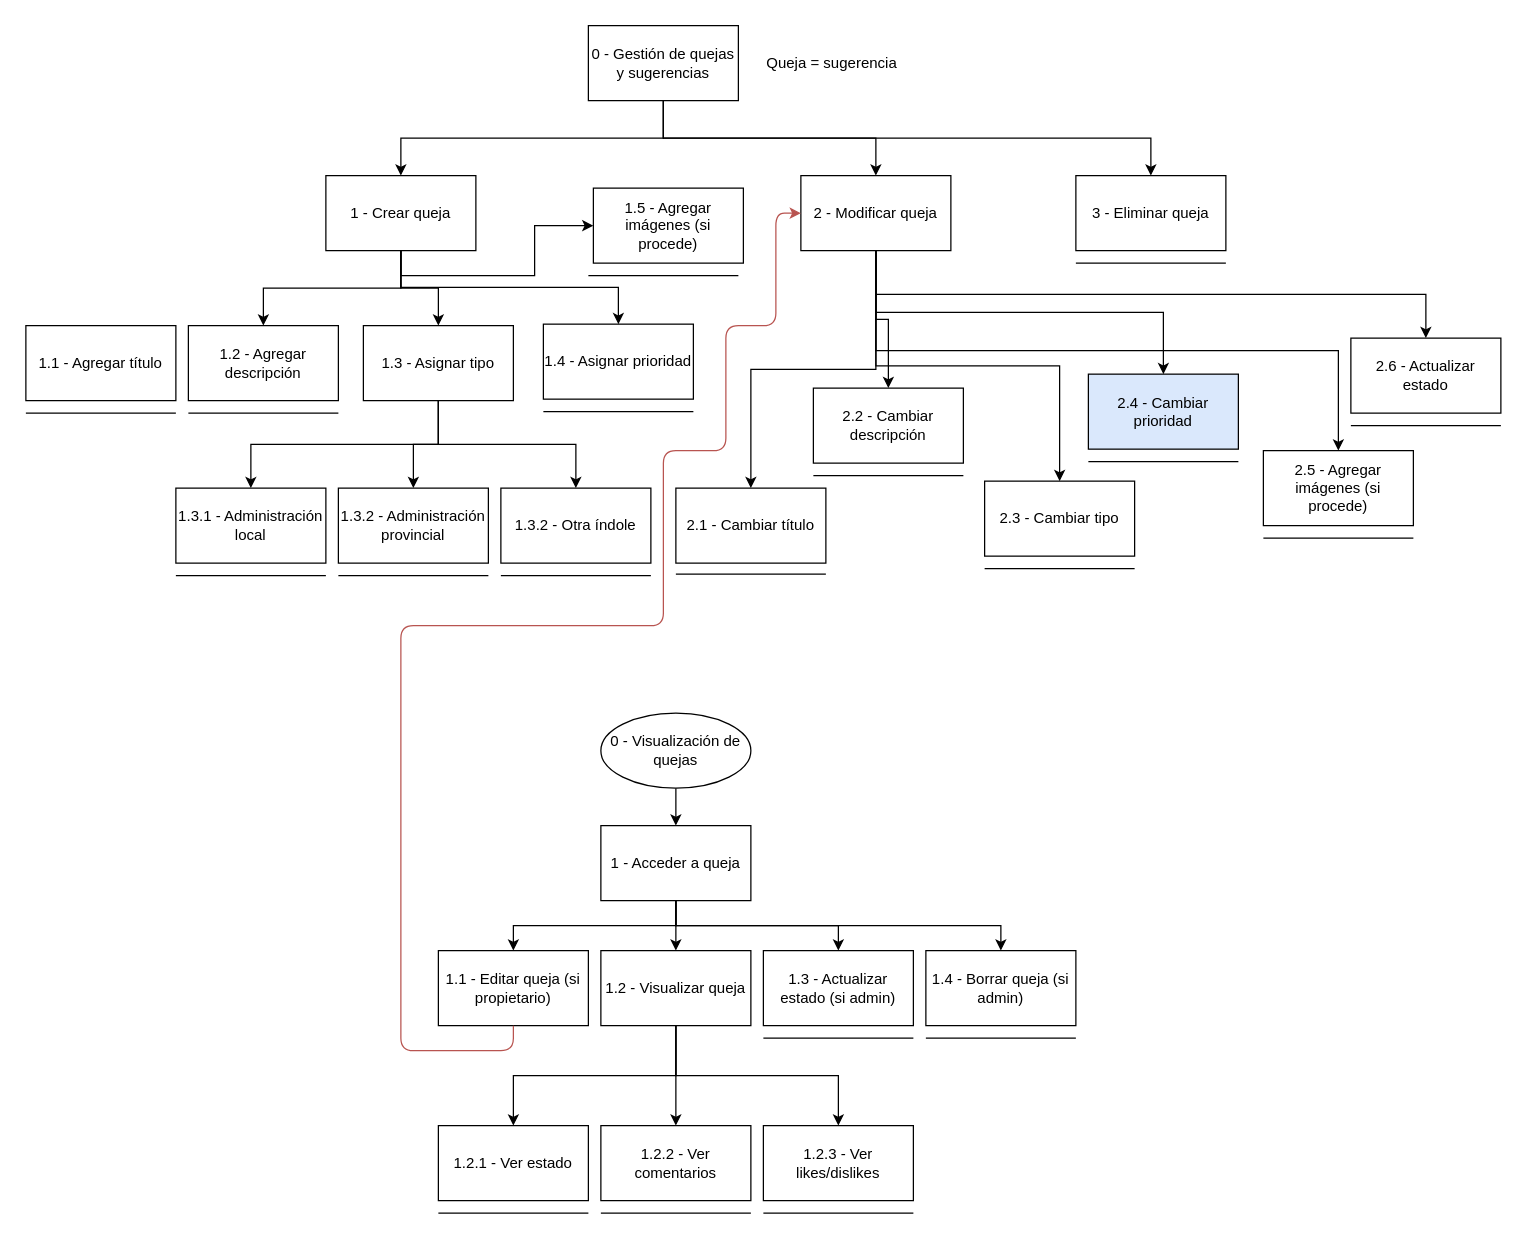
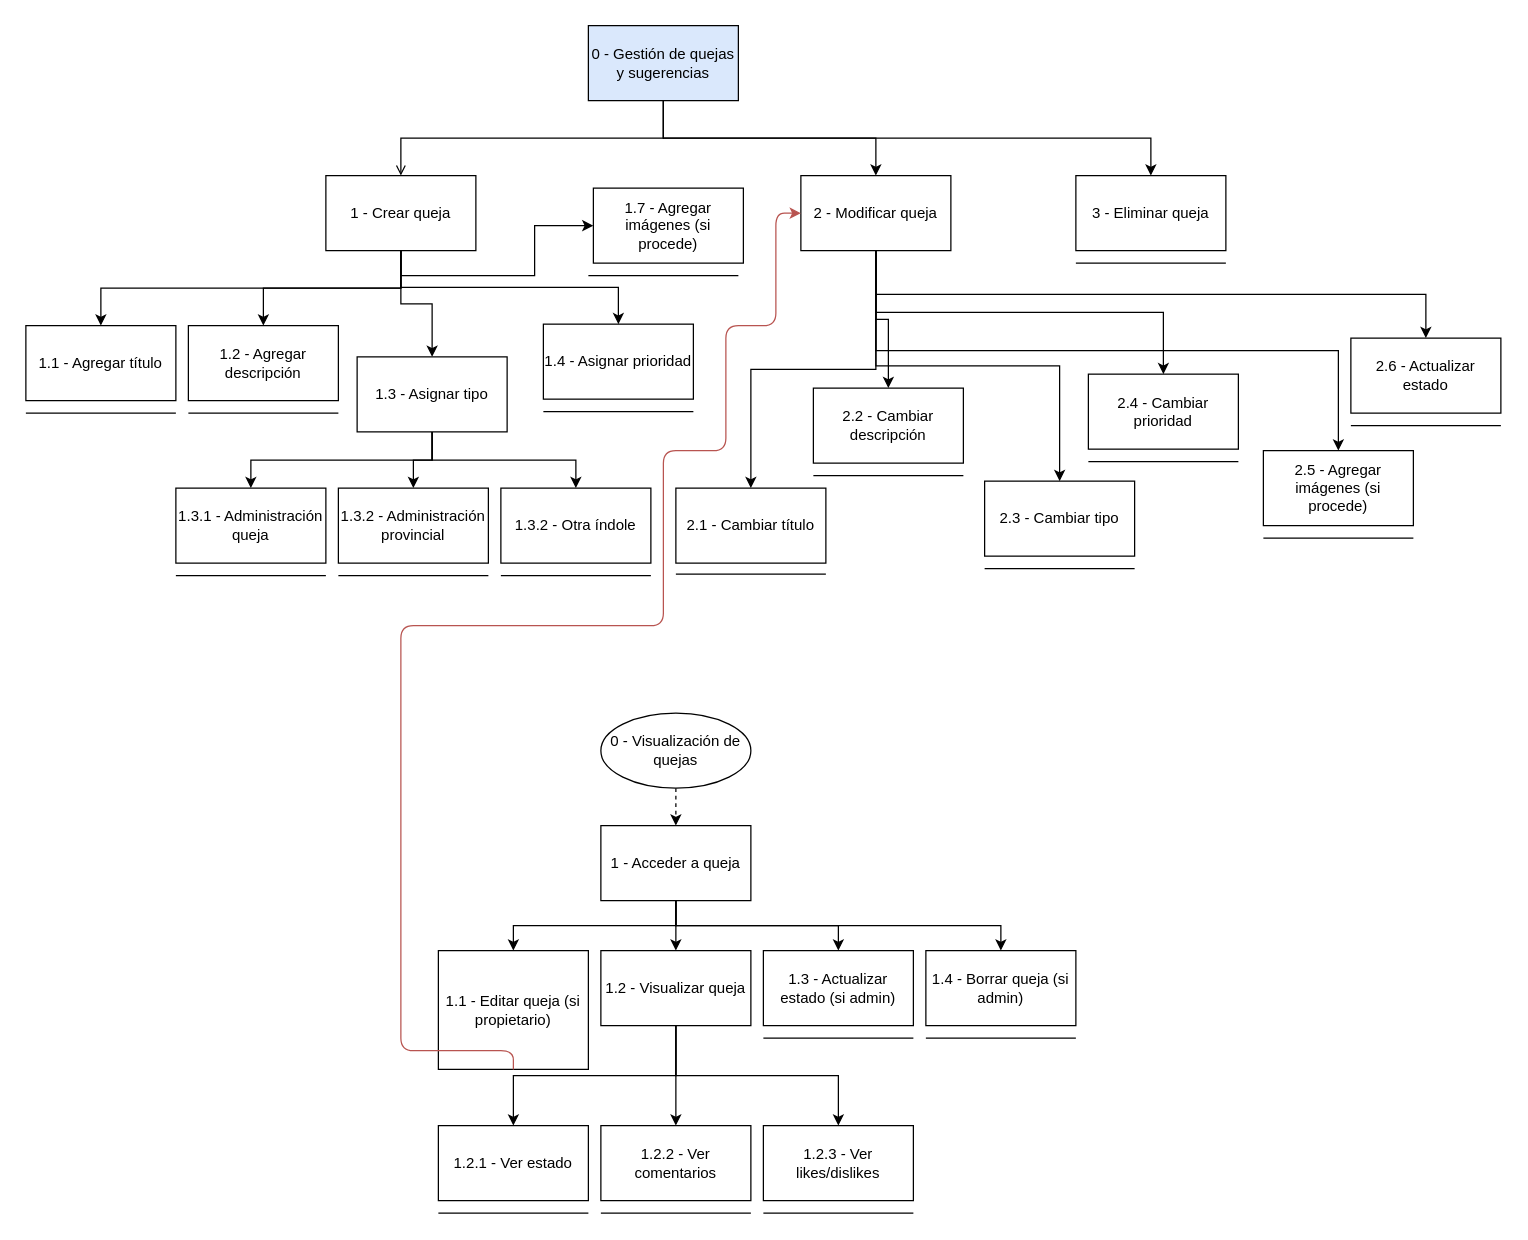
- <mxCell id="5" value="0 - Gestión de quejas y sugerencias" style="rounded=0;whiteSpace=wrap;html=1;" parent="1" vertex="1"><mxGeometry x="470" y="20" width="120" height="60" as="geometry" /></mxCell>
+ <mxCell id="5" value="0 - Gestión de quejas y sugerencias" style="rounded=0;whiteSpace=wrap;html=1;fillColor=#dae8fc;" parent="1" vertex="1"><mxGeometry x="470" y="20" width="120" height="60" as="geometry" /></mxCell>
- <mxCell id="12" value="Queja = sugerencia" style="text;html=1;strokeColor=none;fillColor=none;align=center;verticalAlign=middle;whiteSpace=wrap;rounded=0;" parent="1" vertex="1"><mxGeometry x="600" y="40" width="130" height="20" as="geometry" /></mxCell>
- <mxCell id="2" style="edgeStyle=orthogonalEdgeStyle;rounded=0;orthogonalLoop=1;jettySize=auto;html=1;exitX=0.5;exitY=1;exitDx=0;exitDy=0;entryX=0.5;entryY=0;entryDx=0;entryDy=0;" parent="1" source="5" target="11" edge="1"><mxGeometry relative="1" as="geometry" /></mxCell>
+ <mxCell id="2" style="edgeStyle=orthogonalEdgeStyle;rounded=0;orthogonalLoop=1;jettySize=auto;html=1;exitX=0.5;exitY=1;exitDx=0;exitDy=0;entryX=0.5;entryY=0;entryDx=0;entryDy=0;endArrow=open;" parent="1" source="5" target="11" edge="1"><mxGeometry relative="1" as="geometry" /></mxCell>
- <mxCell id="21" value="1.5 - Agregar imágenes (si procede)" style="rounded=0;whiteSpace=wrap;html=1;" parent="1" vertex="1"><mxGeometry x="474" y="150" width="120" height="60" as="geometry" /></mxCell>
+ <mxCell id="21" value="1.7 - Agregar imágenes (si procede)" style="rounded=0;whiteSpace=wrap;html=1;" parent="1" vertex="1"><mxGeometry x="474" y="150" width="120" height="60" as="geometry" /></mxCell>
+ <mxCell id="10" style="edgeStyle=orthogonalEdgeStyle;rounded=0;orthogonalLoop=1;jettySize=auto;html=1;exitX=0.5;exitY=1;exitDx=0;exitDy=0;entryX=0.5;entryY=0;entryDx=0;entryDy=0;" parent="1" source="11" target="13" edge="1"><mxGeometry relative="1" as="geometry" /></mxCell>
- <mxCell id="18" value="1.3 - Asignar tipo" style="rounded=0;whiteSpace=wrap;html=1;" parent="1" vertex="1"><mxGeometry x="290" y="260" width="120" height="60" as="geometry" /></mxCell>
+ <mxCell id="18" value="1.3 - Asignar tipo" style="rounded=0;whiteSpace=wrap;html=1;" parent="1" vertex="1"><mxGeometry x="285" y="285" width="120" height="60" as="geometry" /></mxCell>
- <mxCell id="34" value="2.4 - Cambiar prioridad" style="rounded=0;whiteSpace=wrap;html=1;fillColor=#dae8fc;" parent="1" vertex="1"><mxGeometry x="870" y="298.82" width="120" height="60" as="geometry" /></mxCell>
+ <mxCell id="34" value="2.4 - Cambiar prioridad" style="rounded=0;whiteSpace=wrap;html=1;" parent="1" vertex="1"><mxGeometry x="870" y="298.82" width="120" height="60" as="geometry" /></mxCell>
- <mxCell id="19" value="1.3.1 - Administración local" style="rounded=0;whiteSpace=wrap;html=1;" parent="1" vertex="1"><mxGeometry x="140" y="390" width="120" height="60" as="geometry" /></mxCell>
+ <mxCell id="19" value="1.3.1 - Administración queja" style="rounded=0;whiteSpace=wrap;html=1;" parent="1" vertex="1"><mxGeometry x="140" y="390" width="120" height="60" as="geometry" /></mxCell>
- <mxCell id="52" style="edgeStyle=orthogonalEdgeStyle;rounded=0;orthogonalLoop=1;jettySize=auto;html=1;exitX=0.5;exitY=1;exitDx=0;exitDy=0;entryX=0.5;entryY=0;entryDx=0;entryDy=0;" edge="1" parent="1" source="53" target="58"><mxGeometry relative="1" as="geometry" /></mxCell>
+ <mxCell id="52" style="edgeStyle=orthogonalEdgeStyle;rounded=0;orthogonalLoop=1;jettySize=auto;html=1;exitX=0.5;exitY=1;exitDx=0;exitDy=0;entryX=0.5;entryY=0;entryDx=0;entryDy=0;dashed=1;" edge="1" parent="1" source="53" target="58"><mxGeometry relative="1" as="geometry" /></mxCell>
- <mxCell id="59" value="1.1 - Editar queja (si propietario)" style="rounded=0;whiteSpace=wrap;html=1;" vertex="1" parent="1"><mxGeometry x="350" y="760" width="120" height="60" as="geometry" /></mxCell>
+ <mxCell id="59" value="1.1 - Editar queja (si propietario)" style="rounded=0;whiteSpace=wrap;html=1;" vertex="1" parent="1"><mxGeometry x="350" y="760" width="120" height="95" as="geometry" /></mxCell>
